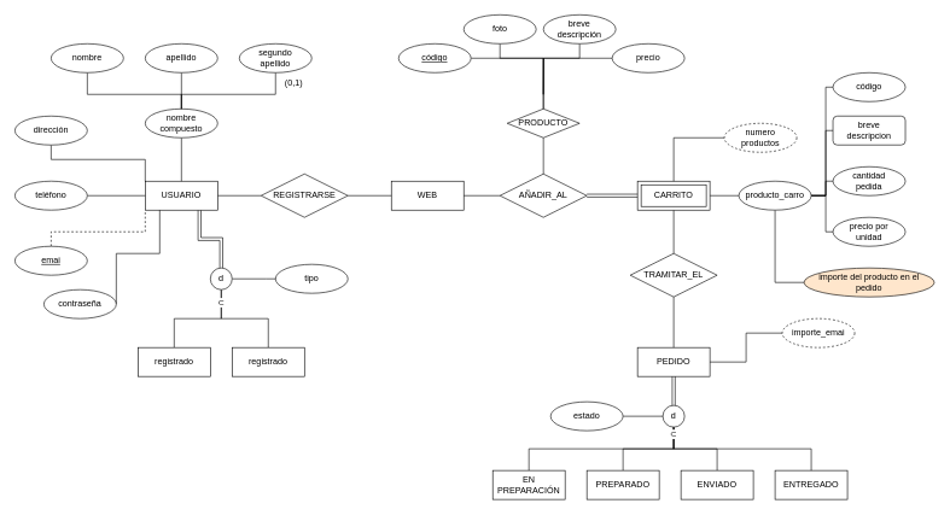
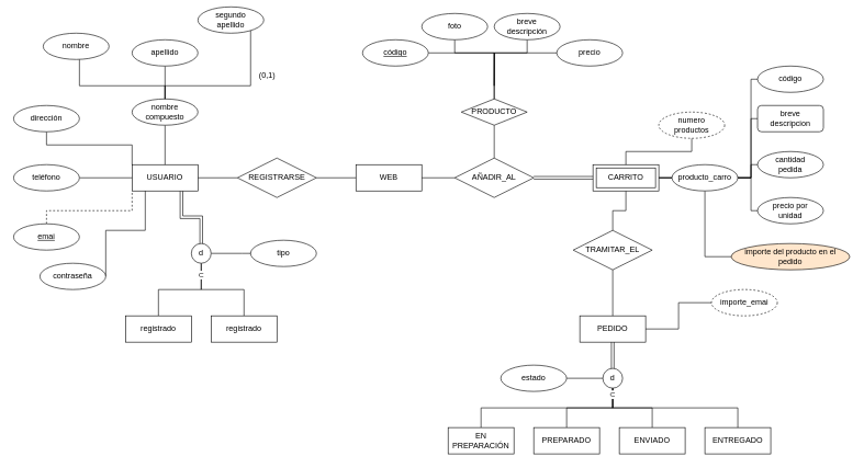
- <mxCell id="50" value="nombre" style="ellipse;whiteSpace=wrap;html=1;align=center;" vertex="1" parent="1"><mxGeometry x="70" y="60" width="100" height="40" as="geometry" /></mxCell>
+ <mxCell id="50" value="nombre" style="ellipse;whiteSpace=wrap;html=1;align=center;" vertex="1" parent="1"><mxGeometry x="65" y="50" width="100" height="40" as="geometry" /></mxCell>
- <mxCell id="54" value="segundo&lt;br&gt;apellido" style="ellipse;whiteSpace=wrap;html=1;align=center;" vertex="1" parent="1"><mxGeometry x="330" y="60" width="100" height="40" as="geometry" /></mxCell>
+ <mxCell id="54" value="segundo&lt;br&gt;apellido" style="ellipse;whiteSpace=wrap;html=1;align=center;" vertex="1" parent="1"><mxGeometry x="300" y="10" width="100" height="40" as="geometry" /></mxCell>
- <mxCell id="23" value="CARRITO" style="shape=ext;margin=3;double=1;whiteSpace=wrap;html=1;align=center;" vertex="1" parent="1"><mxGeometry x="880" y="250" width="100" height="40" as="geometry" /></mxCell>
+ <mxCell id="23" value="CARRITO" style="shape=ext;margin=3;double=1;whiteSpace=wrap;html=1;align=center;" vertex="1" parent="1"><mxGeometry x="900" y="250" width="100" height="40" as="geometry" /></mxCell>
